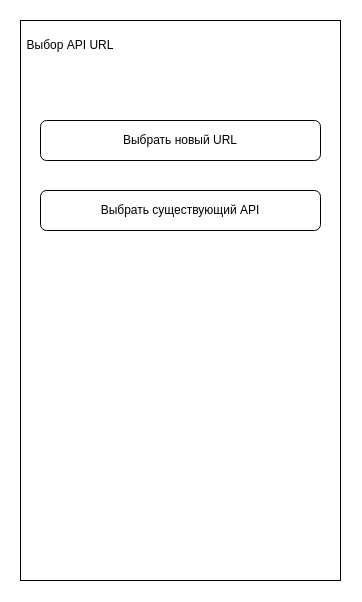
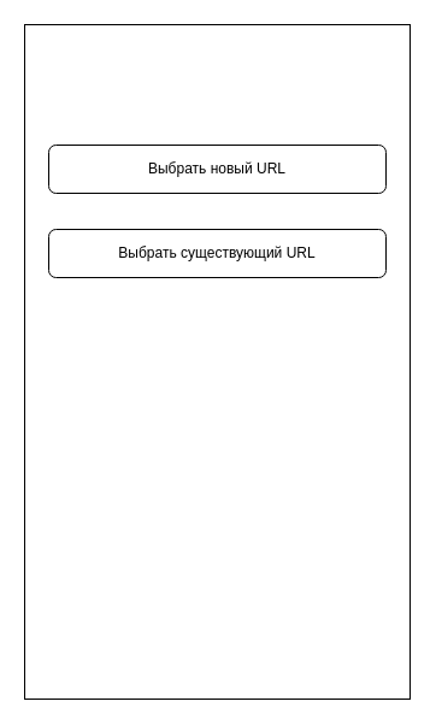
- <mxCell id="5" value="Выбор API URL" style="text;html=1;align=center;verticalAlign=middle;whiteSpace=wrap;rounded=0;" vertex="1" parent="1"><mxGeometry x="20" y="30" width="100" height="30" as="geometry" /></mxCell>
- <mxCell id="4" value="Выбрать существующий API" style="rounded=1;whiteSpace=wrap;html=1;" vertex="1" parent="1"><mxGeometry x="40" y="190" width="280" height="40" as="geometry" /></mxCell>
+ <mxCell id="4" value="Выбрать существующий URL" style="rounded=1;whiteSpace=wrap;html=1;" vertex="1" parent="1"><mxGeometry x="40" y="190" width="280" height="40" as="geometry" /></mxCell>
